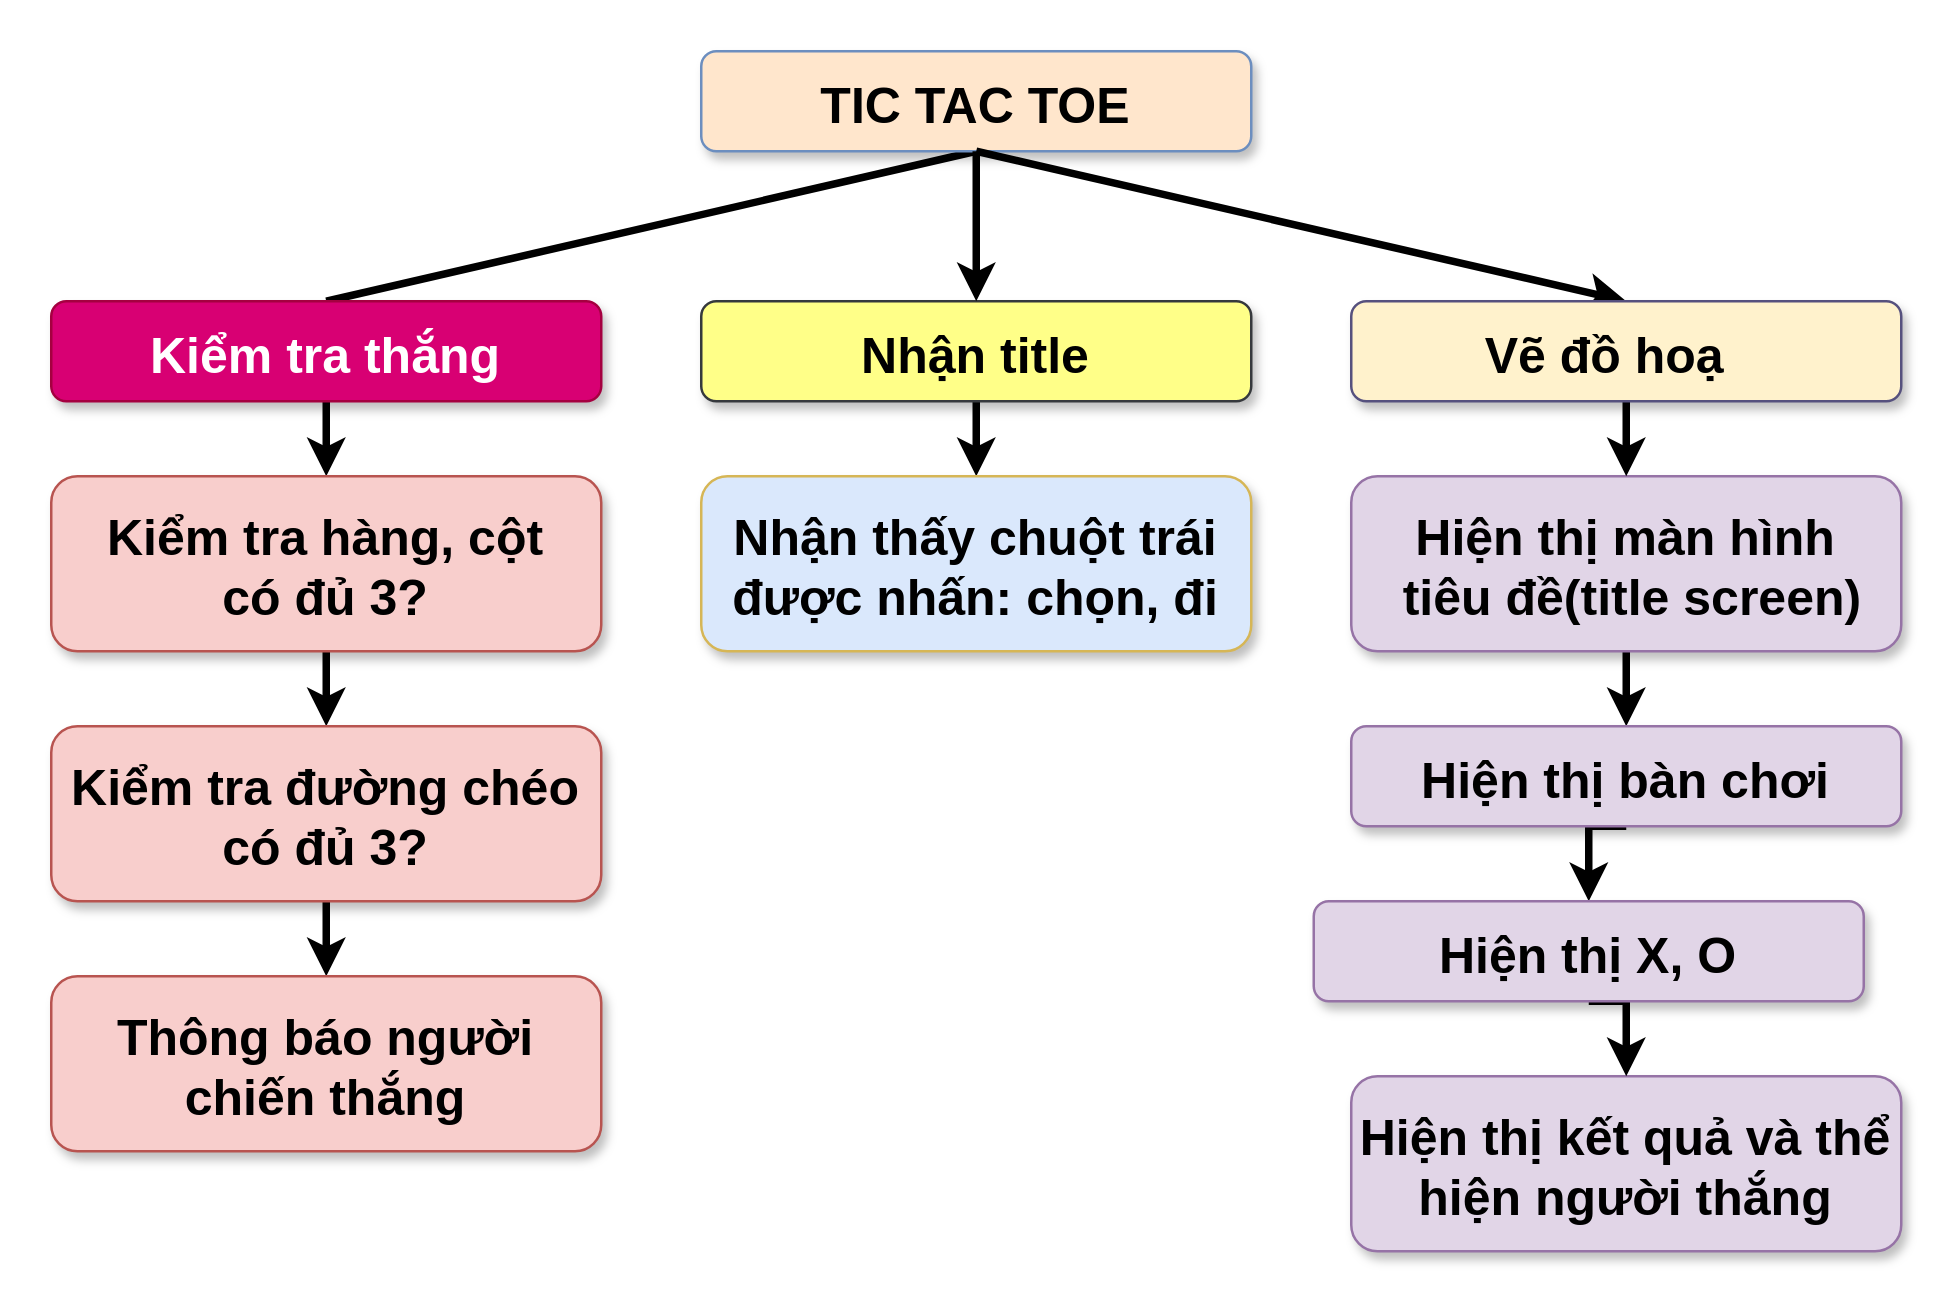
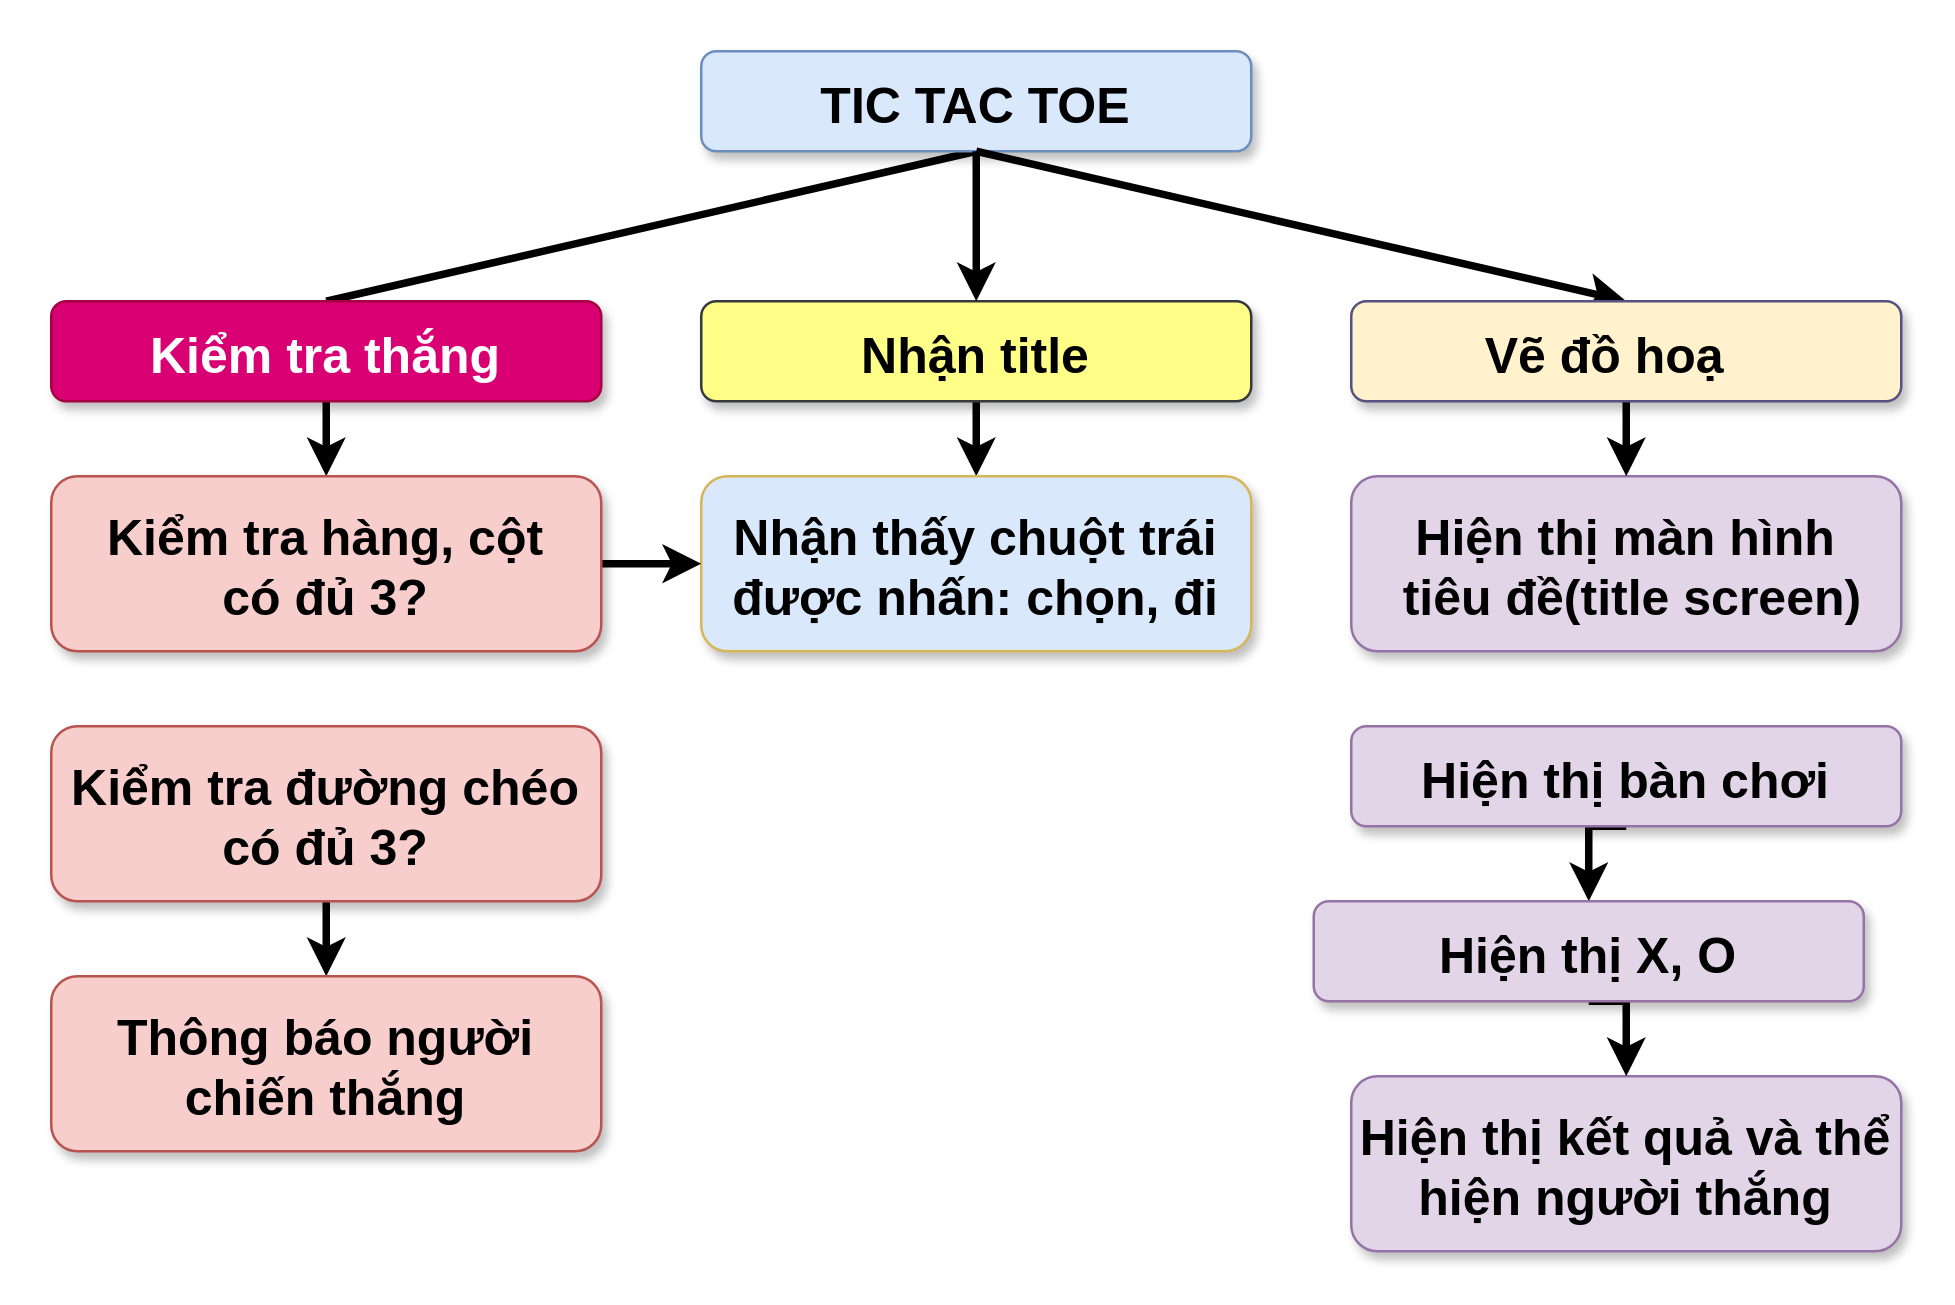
- <mxCell id="3" value="TIC TAC TOE" style="rounded=1;shadow=1;fontStyle=1;fontSize=20;fillColor=#ffe6cc;strokeColor=#6c8ebf;" parent="1" vertex="1"><mxGeometry x="280" y="20" width="220" height="40" as="geometry" /></mxCell>
+ <mxCell id="3" value="TIC TAC TOE" style="rounded=1;shadow=1;fontStyle=1;fontSize=20;fillColor=#dae8fc;strokeColor=#6c8ebf;" parent="1" vertex="1"><mxGeometry x="280" y="20" width="220" height="40" as="geometry" /></mxCell>
- <mxCell id="20" value="" style="edgeStyle=orthogonalEdgeStyle;rounded=0;orthogonalLoop=1;jettySize=auto;html=1;strokeWidth=3;" parent="1" source="21" target="23" edge="1"><mxGeometry relative="1" as="geometry" /></mxCell>
+ <mxCell id="20" value="" style="edgeStyle=orthogonalEdgeStyle;rounded=0;orthogonalLoop=1;jettySize=auto;html=1;strokeWidth=3;" parent="1" source="21" target="6" edge="1"><mxGeometry relative="1" as="geometry" /></mxCell>
- <mxCell id="7" style="edgeStyle=orthogonalEdgeStyle;rounded=0;orthogonalLoop=1;jettySize=auto;html=1;strokeWidth=3;" parent="1" source="8" target="10" edge="1"><mxGeometry relative="1" as="geometry" /></mxCell>
